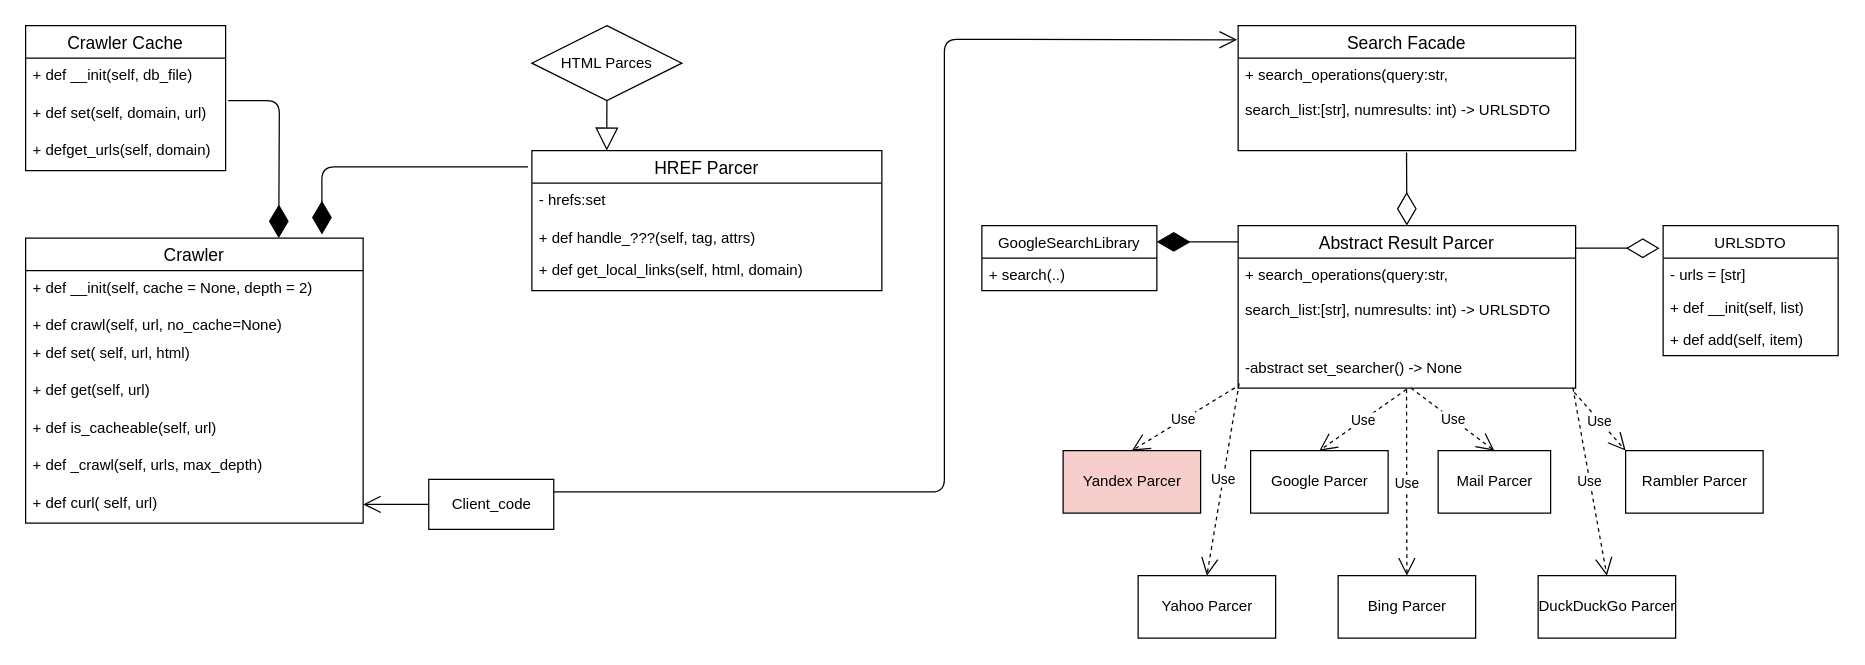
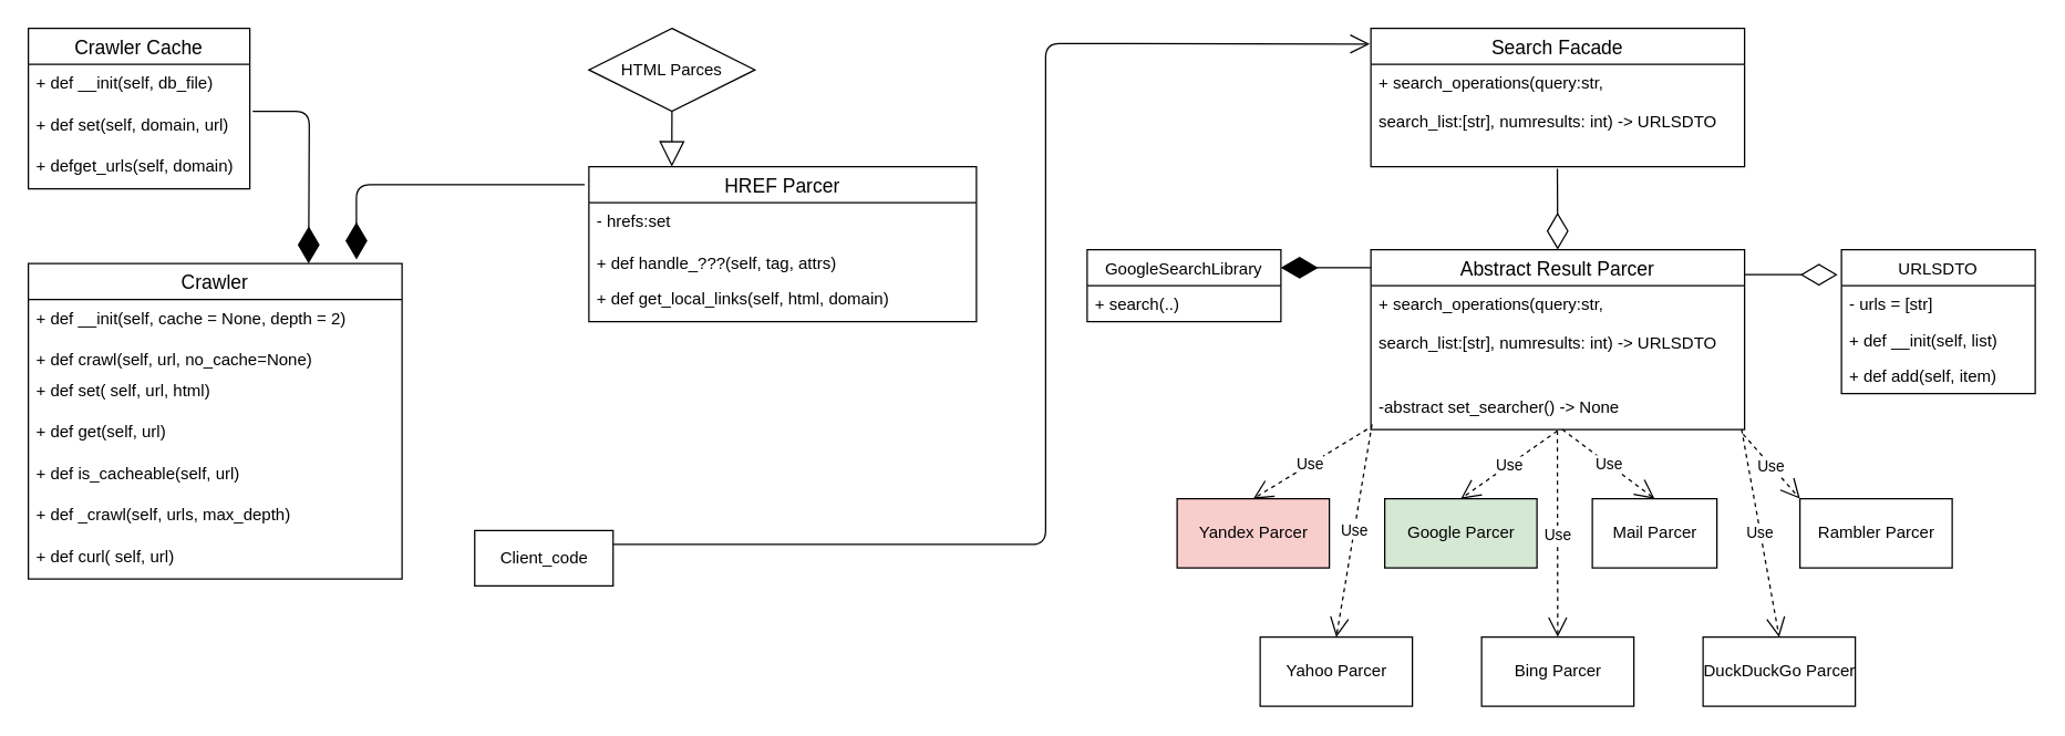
- <mxCell id="33" value="Google Parcer" style="html=1;" parent="1" vertex="1"><mxGeometry x="1000" y="360" width="110" height="50" as="geometry" /></mxCell>
+ <mxCell id="33" value="Google Parcer" style="html=1;fillColor=#d5e8d4;" parent="1" vertex="1"><mxGeometry x="1000" y="360" width="110" height="50" as="geometry" /></mxCell>
- <mxCell id="51" value="" style="endArrow=open;endFill=1;endSize=12;html=1;exitX=0;exitY=0.5;exitDx=0;exitDy=0;entryX=1;entryY=0.5;entryDx=0;entryDy=0;" parent="1" source="15" target="14" edge="1"><mxGeometry width="160" relative="1" as="geometry"><mxPoint x="305" y="500" as="sourcePoint" /><mxPoint x="465" y="500" as="targetPoint" /></mxGeometry></mxCell>
